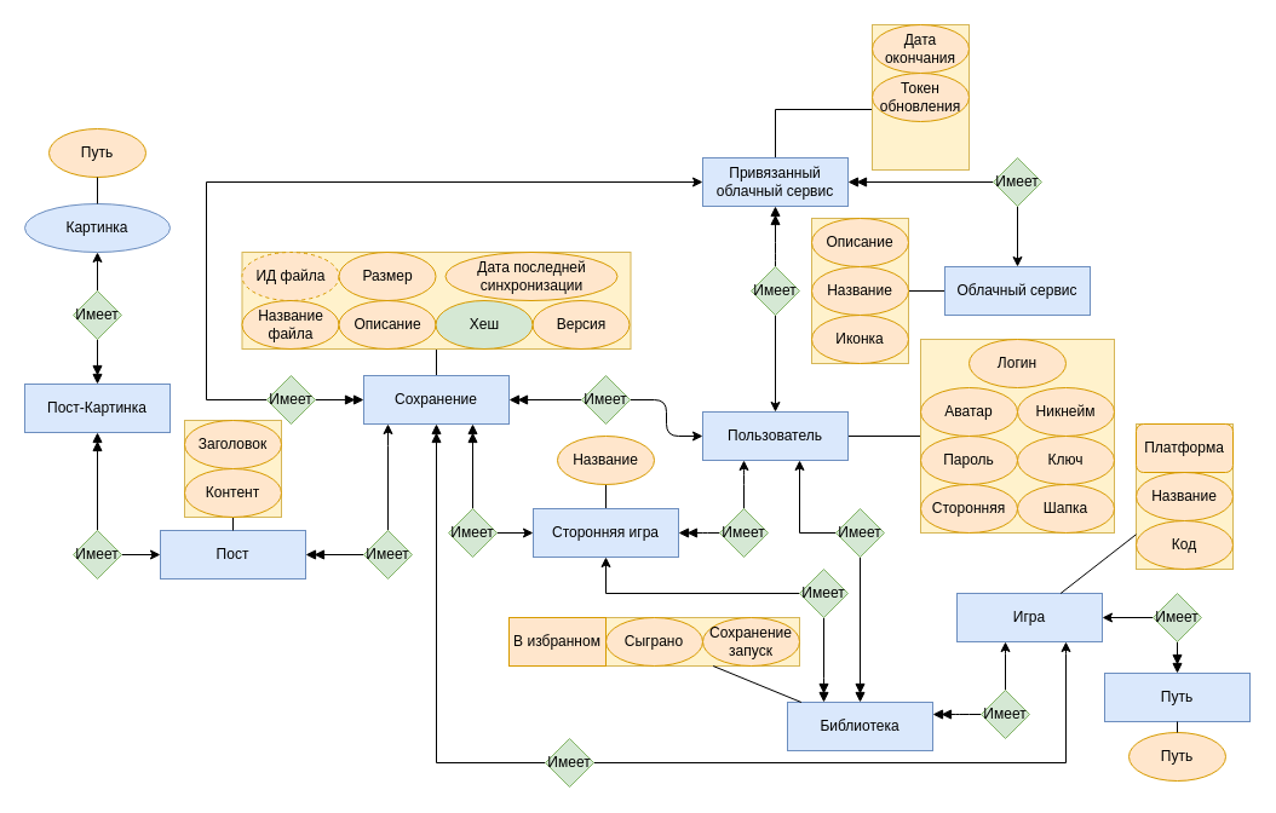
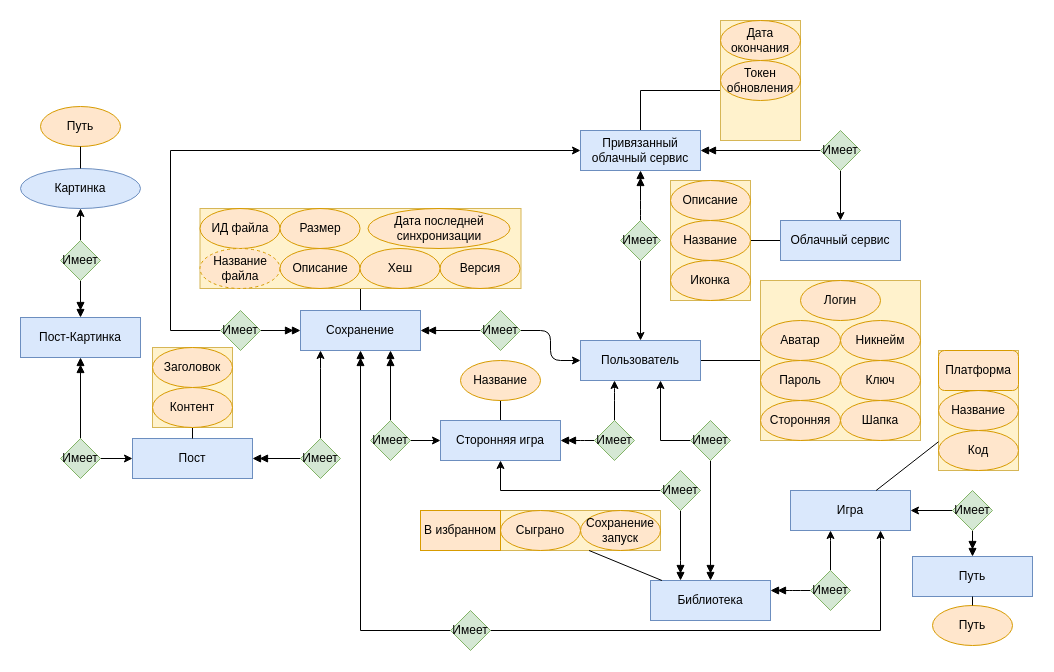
- <mxCell id="102" value="ИД файла" style="ellipse;whiteSpace=wrap;html=1;fillColor=#ffe6cc;strokeColor=#d79b00;dashed=1;" vertex="1" parent="100"><mxGeometry width="80" height="40" as="geometry" /></mxCell>
+ <mxCell id="102" value="ИД файла" style="ellipse;whiteSpace=wrap;html=1;fillColor=#ffe6cc;strokeColor=#d79b00;" vertex="1" parent="100"><mxGeometry width="80" height="40" as="geometry" /></mxCell>
- <mxCell id="103" value="Название файла" style="ellipse;whiteSpace=wrap;html=1;fillColor=#ffe6cc;strokeColor=#d79b00;" vertex="1" parent="100"><mxGeometry y="40" width="80" height="40" as="geometry" /></mxCell>
+ <mxCell id="103" value="Название файла" style="ellipse;whiteSpace=wrap;html=1;fillColor=#ffe6cc;strokeColor=#d79b00;dashed=1;" vertex="1" parent="100"><mxGeometry y="40" width="80" height="40" as="geometry" /></mxCell>
- <mxCell id="107" value="Хеш" style="ellipse;whiteSpace=wrap;html=1;fillColor=#d5e8d4;strokeColor=#d79b00;" vertex="1" parent="100"><mxGeometry x="160" y="40" width="80" height="40" as="geometry" /></mxCell>
+ <mxCell id="107" value="Хеш" style="ellipse;whiteSpace=wrap;html=1;fillColor=#ffe6cc;strokeColor=#d79b00;" vertex="1" parent="100"><mxGeometry x="160" y="40" width="80" height="40" as="geometry" /></mxCell>
